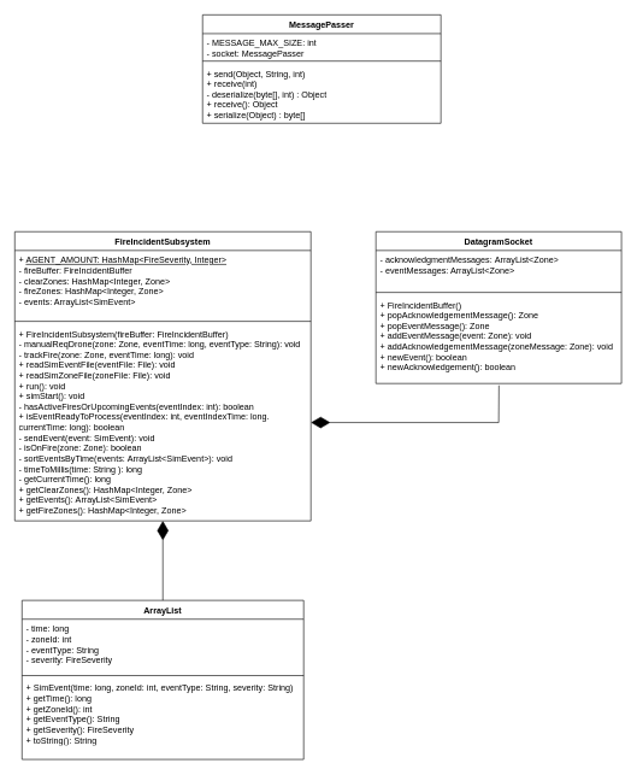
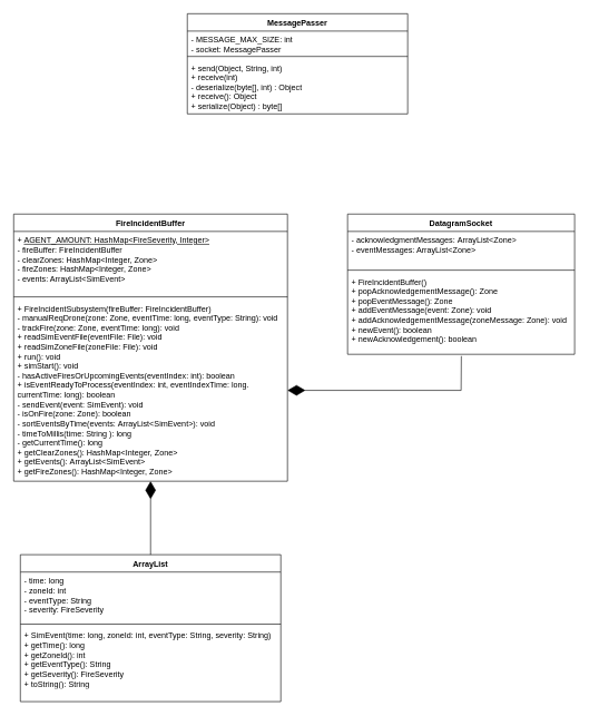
- <mxCell id="2" value="FireIncidentSubsystem" style="swimlane;fontStyle=1;align=center;verticalAlign=top;childLayout=stackLayout;horizontal=1;startSize=26;horizontalStack=0;resizeParent=1;resizeParentMax=0;resizeLast=0;collapsible=1;marginBottom=0;whiteSpace=wrap;html=1;" parent="1" vertex="1"><mxGeometry x="20" y="320" width="410" height="400" as="geometry"><mxRectangle x="600" y="260" width="160" height="30" as="alternateBounds" /></mxGeometry></mxCell>
+ <mxCell id="2" value="FireIncidentBuffer" style="swimlane;fontStyle=1;align=center;verticalAlign=top;childLayout=stackLayout;horizontal=1;startSize=26;horizontalStack=0;resizeParent=1;resizeParentMax=0;resizeLast=0;collapsible=1;marginBottom=0;whiteSpace=wrap;html=1;" parent="1" vertex="1"><mxGeometry x="20" y="320" width="410" height="400" as="geometry"><mxRectangle x="600" y="260" width="160" height="30" as="alternateBounds" /></mxGeometry></mxCell>
